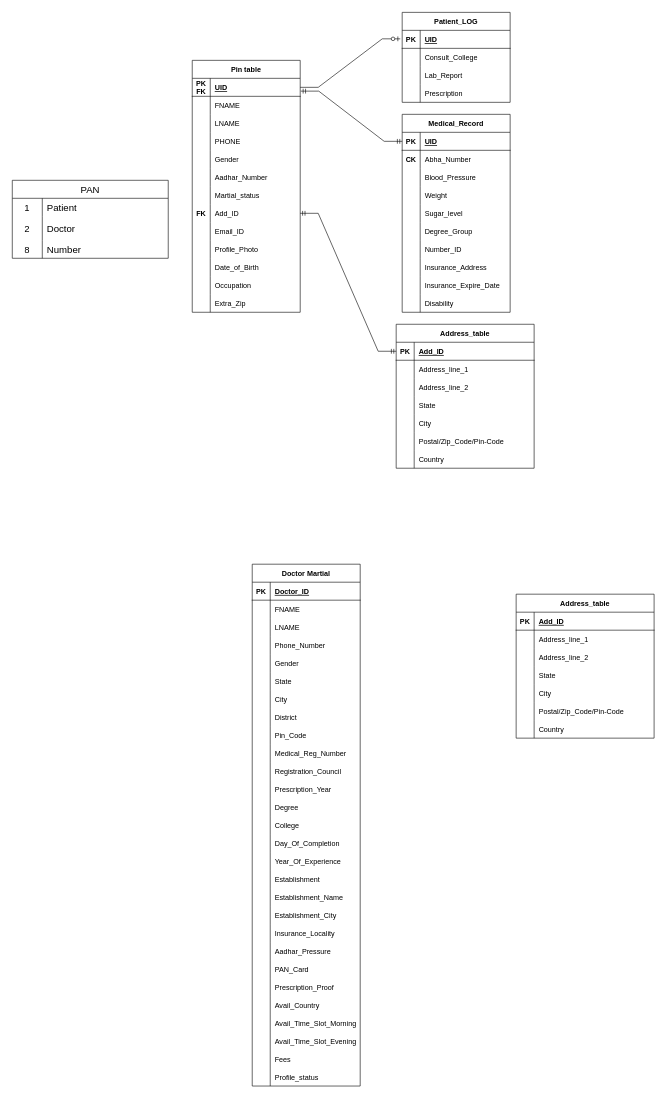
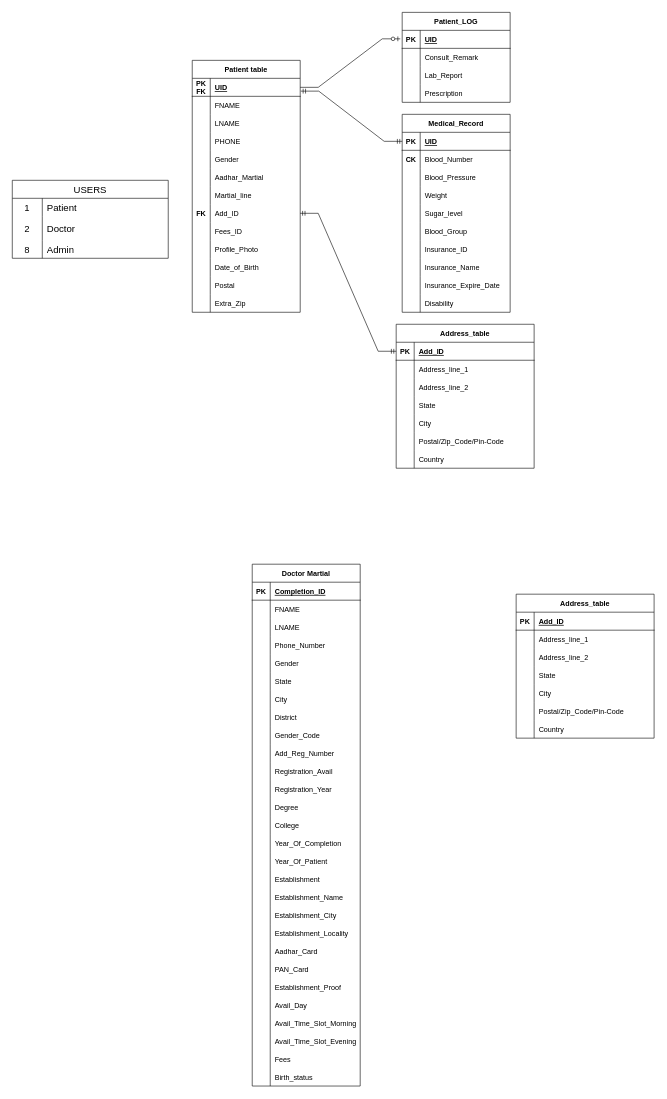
- <mxCell id="144" value="Consult_College" style="shape=partialRectangle;connectable=0;fillColor=none;top=0;left=0;bottom=0;right=0;align=left;spacingLeft=6;overflow=hidden;" parent="142" vertex="1"><mxGeometry x="30" width="150" height="30" as="geometry"><mxRectangle width="150" height="30" as="alternateBounds" /></mxGeometry></mxCell>
+ <mxCell id="144" value="Consult_Remark" style="shape=partialRectangle;connectable=0;fillColor=none;top=0;left=0;bottom=0;right=0;align=left;spacingLeft=6;overflow=hidden;" parent="142" vertex="1"><mxGeometry x="30" width="150" height="30" as="geometry"><mxRectangle width="150" height="30" as="alternateBounds" /></mxGeometry></mxCell>
- <mxCell id="12" value="Pin table" style="shape=table;startSize=30;container=1;collapsible=1;childLayout=tableLayout;fixedRows=1;rowLines=0;fontStyle=1;align=center;resizeLast=1;" parent="1" vertex="1"><mxGeometry x="320" y="100" width="180" height="420" as="geometry" /></mxCell>
+ <mxCell id="12" value="Patient table" style="shape=table;startSize=30;container=1;collapsible=1;childLayout=tableLayout;fixedRows=1;rowLines=0;fontStyle=1;align=center;resizeLast=1;" parent="1" vertex="1"><mxGeometry x="320" y="100" width="180" height="420" as="geometry" /></mxCell>
- <mxCell id="180" value="Abha_Number" style="shape=partialRectangle;connectable=0;fillColor=none;top=0;left=0;bottom=0;right=0;align=left;spacingLeft=6;overflow=hidden;" parent="178" vertex="1"><mxGeometry x="30" width="150" height="30" as="geometry"><mxRectangle width="150" height="30" as="alternateBounds" /></mxGeometry></mxCell>
+ <mxCell id="180" value="Blood_Number" style="shape=partialRectangle;connectable=0;fillColor=none;top=0;left=0;bottom=0;right=0;align=left;spacingLeft=6;overflow=hidden;" parent="178" vertex="1"><mxGeometry x="30" width="150" height="30" as="geometry"><mxRectangle width="150" height="30" as="alternateBounds" /></mxGeometry></mxCell>
- <mxCell id="30" value="Aadhar_Number" style="shape=partialRectangle;connectable=0;fillColor=none;top=0;left=0;bottom=0;right=0;align=left;spacingLeft=6;overflow=hidden;" parent="28" vertex="1"><mxGeometry x="30" width="150" height="30" as="geometry"><mxRectangle width="150" height="30" as="alternateBounds" /></mxGeometry></mxCell>
+ <mxCell id="30" value="Aadhar_Martial" style="shape=partialRectangle;connectable=0;fillColor=none;top=0;left=0;bottom=0;right=0;align=left;spacingLeft=6;overflow=hidden;" parent="28" vertex="1"><mxGeometry x="30" width="150" height="30" as="geometry"><mxRectangle width="150" height="30" as="alternateBounds" /></mxGeometry></mxCell>
- <mxCell id="2" value="PAN" style="shape=table;startSize=30;container=1;collapsible=0;childLayout=tableLayout;fixedRows=1;rowLines=0;fontStyle=0;strokeColor=default;fontSize=16;" parent="1" vertex="1"><mxGeometry x="20" y="300" width="260" height="130" as="geometry" /></mxCell>
+ <mxCell id="2" value="USERS" style="shape=table;startSize=30;container=1;collapsible=0;childLayout=tableLayout;fixedRows=1;rowLines=0;fontStyle=0;strokeColor=default;fontSize=16;" parent="1" vertex="1"><mxGeometry x="20" y="300" width="260" height="130" as="geometry" /></mxCell>
- <mxCell id="33" value="Martial_status" style="shape=partialRectangle;connectable=0;fillColor=none;top=0;left=0;bottom=0;right=0;align=left;spacingLeft=6;overflow=hidden;" parent="31" vertex="1"><mxGeometry x="30" width="150" height="30" as="geometry"><mxRectangle width="150" height="30" as="alternateBounds" /></mxGeometry></mxCell>
+ <mxCell id="33" value="Martial_line" style="shape=partialRectangle;connectable=0;fillColor=none;top=0;left=0;bottom=0;right=0;align=left;spacingLeft=6;overflow=hidden;" parent="31" vertex="1"><mxGeometry x="30" width="150" height="30" as="geometry"><mxRectangle width="150" height="30" as="alternateBounds" /></mxGeometry></mxCell>
- <mxCell id="39" value="Email_ID" style="shape=partialRectangle;connectable=0;fillColor=none;top=0;left=0;bottom=0;right=0;align=left;spacingLeft=6;overflow=hidden;" parent="37" vertex="1"><mxGeometry x="30" width="150" height="30" as="geometry"><mxRectangle width="150" height="30" as="alternateBounds" /></mxGeometry></mxCell>
+ <mxCell id="39" value="Fees_ID" style="shape=partialRectangle;connectable=0;fillColor=none;top=0;left=0;bottom=0;right=0;align=left;spacingLeft=6;overflow=hidden;" parent="37" vertex="1"><mxGeometry x="30" width="150" height="30" as="geometry"><mxRectangle width="150" height="30" as="alternateBounds" /></mxGeometry></mxCell>
- <mxCell id="192" value="Degree_Group" style="shape=partialRectangle;connectable=0;fillColor=none;top=0;left=0;bottom=0;right=0;align=left;spacingLeft=6;overflow=hidden;" parent="190" vertex="1"><mxGeometry x="30" width="150" height="30" as="geometry"><mxRectangle width="150" height="30" as="alternateBounds" /></mxGeometry></mxCell>
+ <mxCell id="192" value="Blood_Group" style="shape=partialRectangle;connectable=0;fillColor=none;top=0;left=0;bottom=0;right=0;align=left;spacingLeft=6;overflow=hidden;" parent="190" vertex="1"><mxGeometry x="30" width="150" height="30" as="geometry"><mxRectangle width="150" height="30" as="alternateBounds" /></mxGeometry></mxCell>
- <mxCell id="11" value="Number" style="shape=partialRectangle;html=1;whiteSpace=wrap;connectable=0;fillColor=none;top=0;left=0;bottom=0;right=0;align=left;spacingLeft=6;overflow=hidden;strokeColor=inherit;fontSize=16;" parent="9" vertex="1"><mxGeometry x="50" width="210" height="30" as="geometry"><mxRectangle width="210" height="30" as="alternateBounds" /></mxGeometry></mxCell>
+ <mxCell id="11" value="Admin" style="shape=partialRectangle;html=1;whiteSpace=wrap;connectable=0;fillColor=none;top=0;left=0;bottom=0;right=0;align=left;spacingLeft=6;overflow=hidden;strokeColor=inherit;fontSize=16;" parent="9" vertex="1"><mxGeometry x="50" width="210" height="30" as="geometry"><mxRectangle width="210" height="30" as="alternateBounds" /></mxGeometry></mxCell>
- <mxCell id="195" value="Number_ID" style="shape=partialRectangle;connectable=0;fillColor=none;top=0;left=0;bottom=0;right=0;align=left;spacingLeft=6;overflow=hidden;" parent="193" vertex="1"><mxGeometry x="30" width="150" height="30" as="geometry"><mxRectangle width="150" height="30" as="alternateBounds" /></mxGeometry></mxCell>
+ <mxCell id="195" value="Insurance_ID" style="shape=partialRectangle;connectable=0;fillColor=none;top=0;left=0;bottom=0;right=0;align=left;spacingLeft=6;overflow=hidden;" parent="193" vertex="1"><mxGeometry x="30" width="150" height="30" as="geometry"><mxRectangle width="150" height="30" as="alternateBounds" /></mxGeometry></mxCell>
- <mxCell id="198" value="Insurance_Address" style="shape=partialRectangle;connectable=0;fillColor=none;top=0;left=0;bottom=0;right=0;align=left;spacingLeft=6;overflow=hidden;" parent="196" vertex="1"><mxGeometry x="30" width="150" height="30" as="geometry"><mxRectangle width="150" height="30" as="alternateBounds" /></mxGeometry></mxCell>
+ <mxCell id="198" value="Insurance_Name" style="shape=partialRectangle;connectable=0;fillColor=none;top=0;left=0;bottom=0;right=0;align=left;spacingLeft=6;overflow=hidden;" parent="196" vertex="1"><mxGeometry x="30" width="150" height="30" as="geometry"><mxRectangle width="150" height="30" as="alternateBounds" /></mxGeometry></mxCell>
- <mxCell id="48" value="Occupation" style="shape=partialRectangle;connectable=0;fillColor=none;top=0;left=0;bottom=0;right=0;align=left;spacingLeft=6;overflow=hidden;" parent="46" vertex="1"><mxGeometry x="30" width="150" height="30" as="geometry"><mxRectangle width="150" height="30" as="alternateBounds" /></mxGeometry></mxCell>
+ <mxCell id="48" value="Postal" style="shape=partialRectangle;connectable=0;fillColor=none;top=0;left=0;bottom=0;right=0;align=left;spacingLeft=6;overflow=hidden;" parent="46" vertex="1"><mxGeometry x="30" width="150" height="30" as="geometry"><mxRectangle width="150" height="30" as="alternateBounds" /></mxGeometry></mxCell>
- <mxCell id="56" value="Doctor_ID" style="shape=partialRectangle;connectable=0;fillColor=none;top=0;left=0;bottom=0;right=0;align=left;spacingLeft=6;fontStyle=5;overflow=hidden;" parent="54" vertex="1"><mxGeometry x="30" width="150" height="30" as="geometry"><mxRectangle width="150" height="30" as="alternateBounds" /></mxGeometry></mxCell>
+ <mxCell id="56" value="Completion_ID" style="shape=partialRectangle;connectable=0;fillColor=none;top=0;left=0;bottom=0;right=0;align=left;spacingLeft=6;fontStyle=5;overflow=hidden;" parent="54" vertex="1"><mxGeometry x="30" width="150" height="30" as="geometry"><mxRectangle width="150" height="30" as="alternateBounds" /></mxGeometry></mxCell>
- <mxCell id="80" value="Pin_Code" style="shape=partialRectangle;connectable=0;fillColor=none;top=0;left=0;bottom=0;right=0;align=left;spacingLeft=6;overflow=hidden;" parent="78" vertex="1"><mxGeometry x="30" width="150" height="30" as="geometry"><mxRectangle width="150" height="30" as="alternateBounds" /></mxGeometry></mxCell>
+ <mxCell id="80" value="Gender_Code" style="shape=partialRectangle;connectable=0;fillColor=none;top=0;left=0;bottom=0;right=0;align=left;spacingLeft=6;overflow=hidden;" parent="78" vertex="1"><mxGeometry x="30" width="150" height="30" as="geometry"><mxRectangle width="150" height="30" as="alternateBounds" /></mxGeometry></mxCell>
- <mxCell id="83" value="Medical_Reg_Number" style="shape=partialRectangle;connectable=0;fillColor=none;top=0;left=0;bottom=0;right=0;align=left;spacingLeft=6;overflow=hidden;" parent="81" vertex="1"><mxGeometry x="30" width="150" height="30" as="geometry"><mxRectangle width="150" height="30" as="alternateBounds" /></mxGeometry></mxCell>
+ <mxCell id="83" value="Add_Reg_Number" style="shape=partialRectangle;connectable=0;fillColor=none;top=0;left=0;bottom=0;right=0;align=left;spacingLeft=6;overflow=hidden;" parent="81" vertex="1"><mxGeometry x="30" width="150" height="30" as="geometry"><mxRectangle width="150" height="30" as="alternateBounds" /></mxGeometry></mxCell>
- <mxCell id="86" value="Registration_Council" style="shape=partialRectangle;connectable=0;fillColor=none;top=0;left=0;bottom=0;right=0;align=left;spacingLeft=6;overflow=hidden;" parent="84" vertex="1"><mxGeometry x="30" width="150" height="30" as="geometry"><mxRectangle width="150" height="30" as="alternateBounds" /></mxGeometry></mxCell>
+ <mxCell id="86" value="Registration_Avail" style="shape=partialRectangle;connectable=0;fillColor=none;top=0;left=0;bottom=0;right=0;align=left;spacingLeft=6;overflow=hidden;" parent="84" vertex="1"><mxGeometry x="30" width="150" height="30" as="geometry"><mxRectangle width="150" height="30" as="alternateBounds" /></mxGeometry></mxCell>
- <mxCell id="89" value="Prescription_Year" style="shape=partialRectangle;connectable=0;fillColor=none;top=0;left=0;bottom=0;right=0;align=left;spacingLeft=6;overflow=hidden;" parent="87" vertex="1"><mxGeometry x="30" width="150" height="30" as="geometry"><mxRectangle width="150" height="30" as="alternateBounds" /></mxGeometry></mxCell>
+ <mxCell id="89" value="Registration_Year" style="shape=partialRectangle;connectable=0;fillColor=none;top=0;left=0;bottom=0;right=0;align=left;spacingLeft=6;overflow=hidden;" parent="87" vertex="1"><mxGeometry x="30" width="150" height="30" as="geometry"><mxRectangle width="150" height="30" as="alternateBounds" /></mxGeometry></mxCell>
- <mxCell id="98" value="Day_Of_Completion" style="shape=partialRectangle;connectable=0;fillColor=none;top=0;left=0;bottom=0;right=0;align=left;spacingLeft=6;overflow=hidden;" parent="96" vertex="1"><mxGeometry x="30" width="150" height="30" as="geometry"><mxRectangle width="150" height="30" as="alternateBounds" /></mxGeometry></mxCell>
+ <mxCell id="98" value="Year_Of_Completion" style="shape=partialRectangle;connectable=0;fillColor=none;top=0;left=0;bottom=0;right=0;align=left;spacingLeft=6;overflow=hidden;" parent="96" vertex="1"><mxGeometry x="30" width="150" height="30" as="geometry"><mxRectangle width="150" height="30" as="alternateBounds" /></mxGeometry></mxCell>
- <mxCell id="101" value="Year_Of_Experience" style="shape=partialRectangle;connectable=0;fillColor=none;top=0;left=0;bottom=0;right=0;align=left;spacingLeft=6;overflow=hidden;" parent="99" vertex="1"><mxGeometry x="30" width="150" height="30" as="geometry"><mxRectangle width="150" height="30" as="alternateBounds" /></mxGeometry></mxCell>
+ <mxCell id="101" value="Year_Of_Patient" style="shape=partialRectangle;connectable=0;fillColor=none;top=0;left=0;bottom=0;right=0;align=left;spacingLeft=6;overflow=hidden;" parent="99" vertex="1"><mxGeometry x="30" width="150" height="30" as="geometry"><mxRectangle width="150" height="30" as="alternateBounds" /></mxGeometry></mxCell>
- <mxCell id="113" value="Insurance_Locality" style="shape=partialRectangle;connectable=0;fillColor=none;top=0;left=0;bottom=0;right=0;align=left;spacingLeft=6;overflow=hidden;" parent="111" vertex="1"><mxGeometry x="30" width="150" height="30" as="geometry"><mxRectangle width="150" height="30" as="alternateBounds" /></mxGeometry></mxCell>
+ <mxCell id="113" value="Establishment_Locality" style="shape=partialRectangle;connectable=0;fillColor=none;top=0;left=0;bottom=0;right=0;align=left;spacingLeft=6;overflow=hidden;" parent="111" vertex="1"><mxGeometry x="30" width="150" height="30" as="geometry"><mxRectangle width="150" height="30" as="alternateBounds" /></mxGeometry></mxCell>
- <mxCell id="116" value="Aadhar_Pressure" style="shape=partialRectangle;connectable=0;fillColor=none;top=0;left=0;bottom=0;right=0;align=left;spacingLeft=6;overflow=hidden;" parent="114" vertex="1"><mxGeometry x="30" width="150" height="30" as="geometry"><mxRectangle width="150" height="30" as="alternateBounds" /></mxGeometry></mxCell>
+ <mxCell id="116" value="Aadhar_Card" style="shape=partialRectangle;connectable=0;fillColor=none;top=0;left=0;bottom=0;right=0;align=left;spacingLeft=6;overflow=hidden;" parent="114" vertex="1"><mxGeometry x="30" width="150" height="30" as="geometry"><mxRectangle width="150" height="30" as="alternateBounds" /></mxGeometry></mxCell>
- <mxCell id="122" value="Prescription_Proof" style="shape=partialRectangle;connectable=0;fillColor=none;top=0;left=0;bottom=0;right=0;align=left;spacingLeft=6;overflow=hidden;" parent="120" vertex="1"><mxGeometry x="30" width="150" height="30" as="geometry"><mxRectangle width="150" height="30" as="alternateBounds" /></mxGeometry></mxCell>
+ <mxCell id="122" value="Establishment_Proof" style="shape=partialRectangle;connectable=0;fillColor=none;top=0;left=0;bottom=0;right=0;align=left;spacingLeft=6;overflow=hidden;" parent="120" vertex="1"><mxGeometry x="30" width="150" height="30" as="geometry"><mxRectangle width="150" height="30" as="alternateBounds" /></mxGeometry></mxCell>
- <mxCell id="125" value="Avail_Country" style="shape=partialRectangle;connectable=0;fillColor=none;top=0;left=0;bottom=0;right=0;align=left;spacingLeft=6;overflow=hidden;" parent="123" vertex="1"><mxGeometry x="30" width="150" height="30" as="geometry"><mxRectangle width="150" height="30" as="alternateBounds" /></mxGeometry></mxCell>
+ <mxCell id="125" value="Avail_Day" style="shape=partialRectangle;connectable=0;fillColor=none;top=0;left=0;bottom=0;right=0;align=left;spacingLeft=6;overflow=hidden;" parent="123" vertex="1"><mxGeometry x="30" width="150" height="30" as="geometry"><mxRectangle width="150" height="30" as="alternateBounds" /></mxGeometry></mxCell>
- <mxCell id="137" value="Profile_status" style="shape=partialRectangle;connectable=0;fillColor=none;top=0;left=0;bottom=0;right=0;align=left;spacingLeft=6;overflow=hidden;" parent="135" vertex="1"><mxGeometry x="30" width="150" height="30" as="geometry"><mxRectangle width="150" height="30" as="alternateBounds" /></mxGeometry></mxCell>
+ <mxCell id="137" value="Birth_status" style="shape=partialRectangle;connectable=0;fillColor=none;top=0;left=0;bottom=0;right=0;align=left;spacingLeft=6;overflow=hidden;" parent="135" vertex="1"><mxGeometry x="30" width="150" height="30" as="geometry"><mxRectangle width="150" height="30" as="alternateBounds" /></mxGeometry></mxCell>
